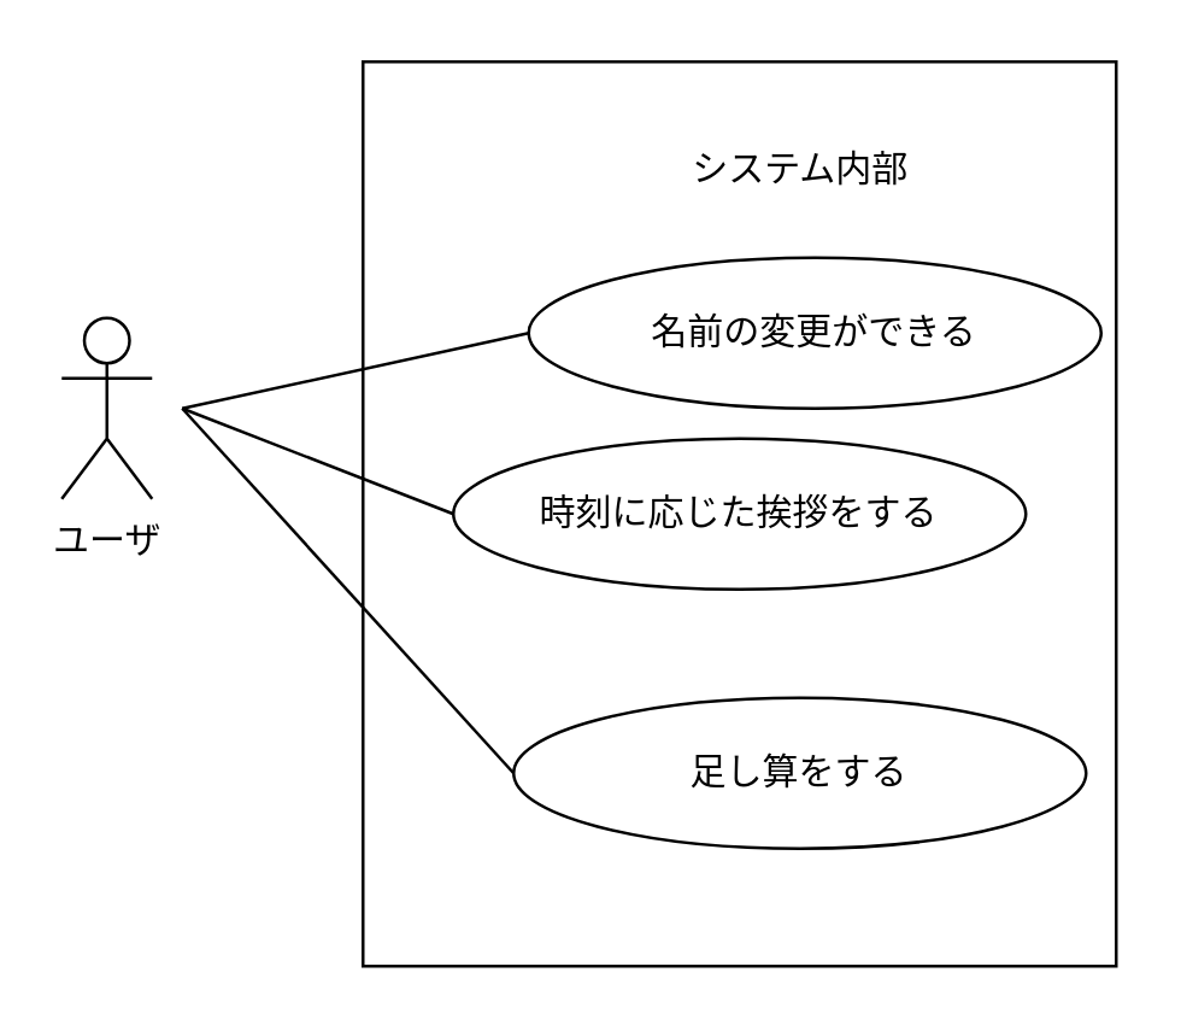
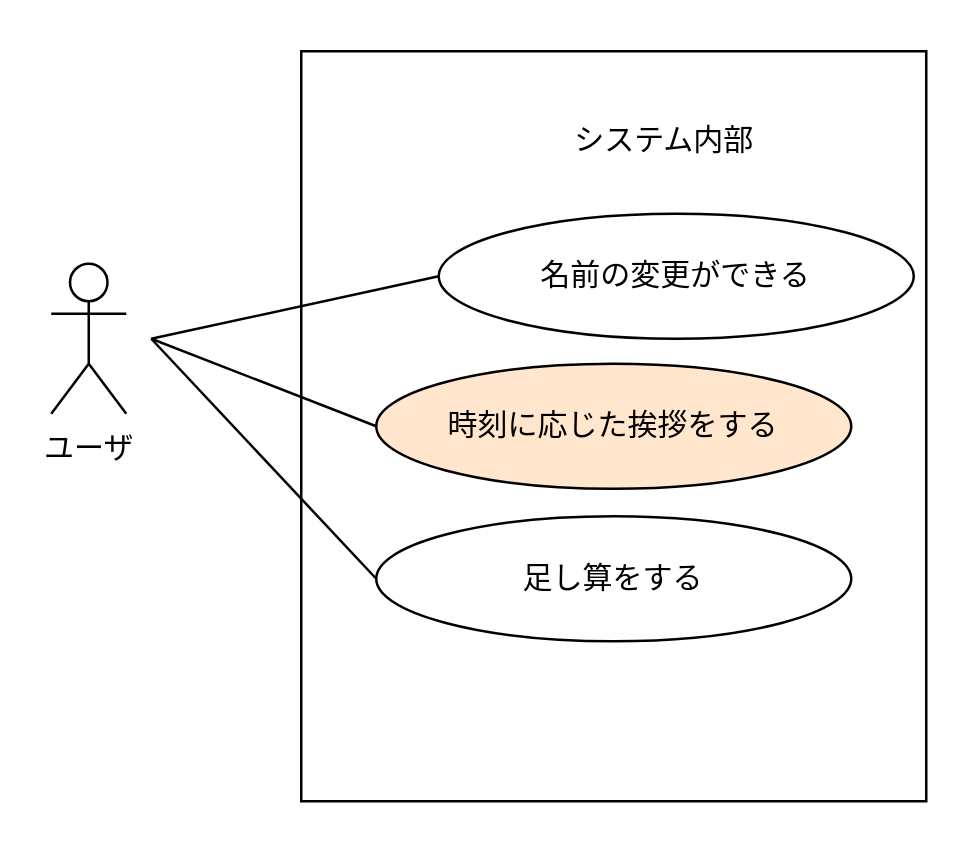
- <mxCell id="4" value="時刻に応じた挨拶をする" style="ellipse;whiteSpace=wrap;html=1;" vertex="1" parent="1"><mxGeometry x="150" y="145" width="190" height="50" as="geometry" /></mxCell>
+ <mxCell id="4" value="時刻に応じた挨拶をする" style="ellipse;whiteSpace=wrap;html=1;fillColor=#ffe6cc;" vertex="1" parent="1"><mxGeometry x="150" y="145" width="190" height="50" as="geometry" /></mxCell>
- <mxCell id="9" value="足し算をする" style="ellipse;whiteSpace=wrap;html=1;" vertex="1" parent="1"><mxGeometry x="170" y="231" width="190" height="50" as="geometry" /></mxCell>
+ <mxCell id="9" value="足し算をする" style="ellipse;whiteSpace=wrap;html=1;" vertex="1" parent="1"><mxGeometry x="150" y="206" width="190" height="50" as="geometry" /></mxCell>
